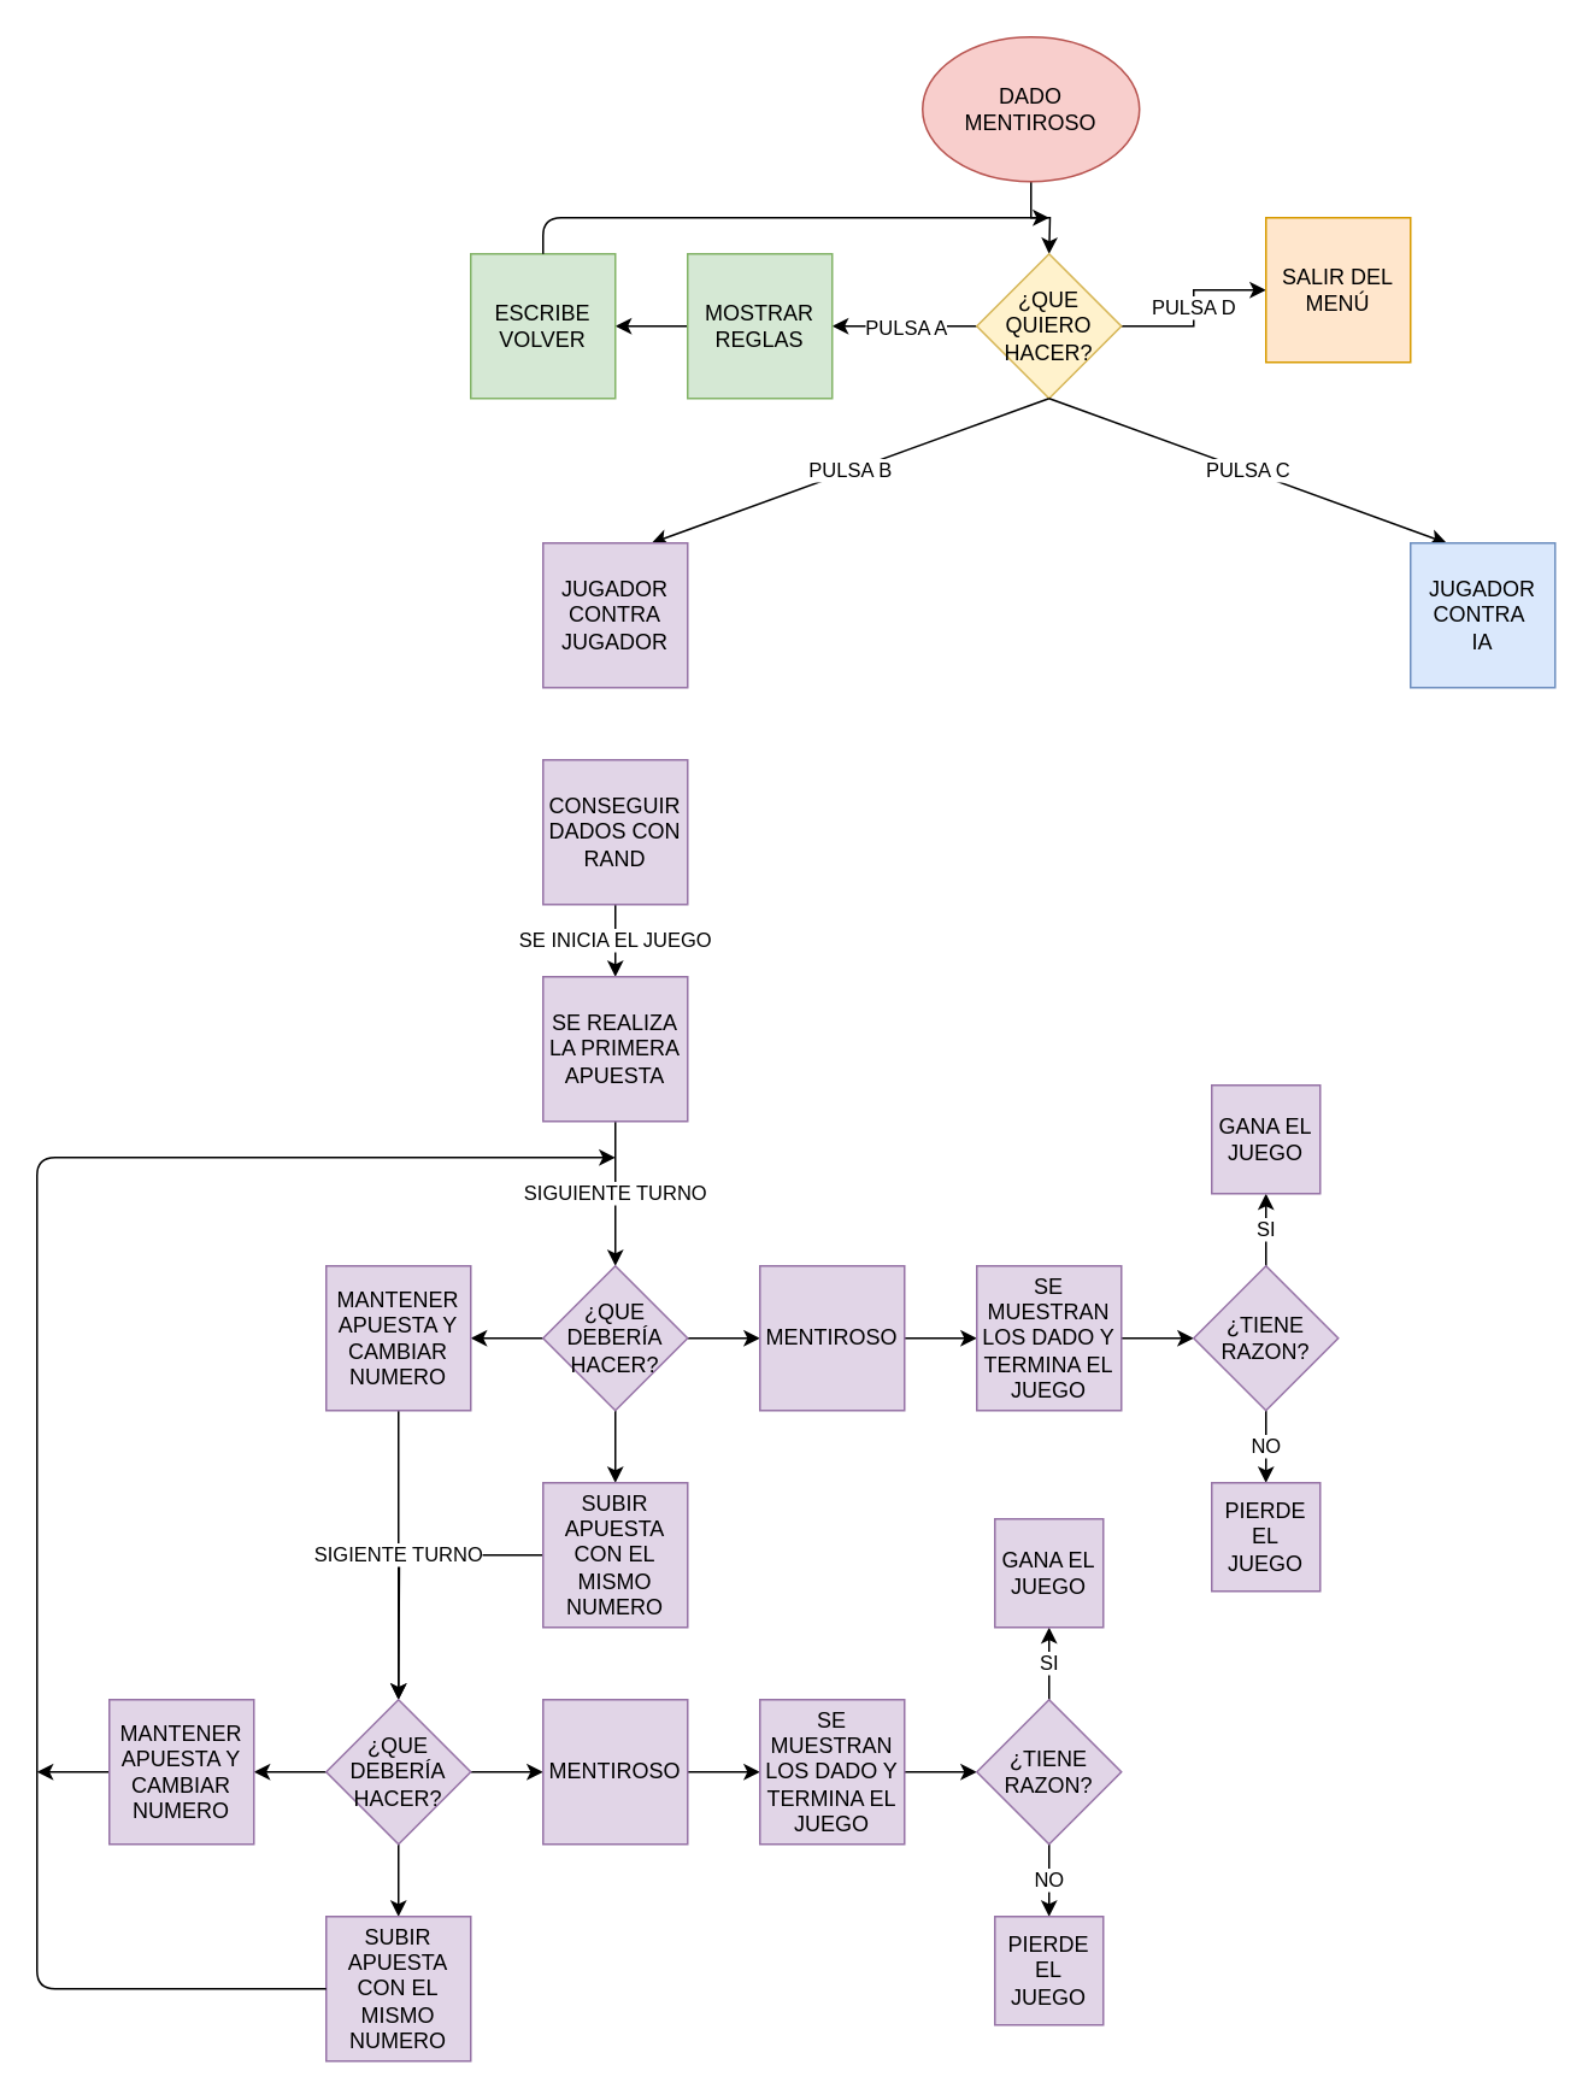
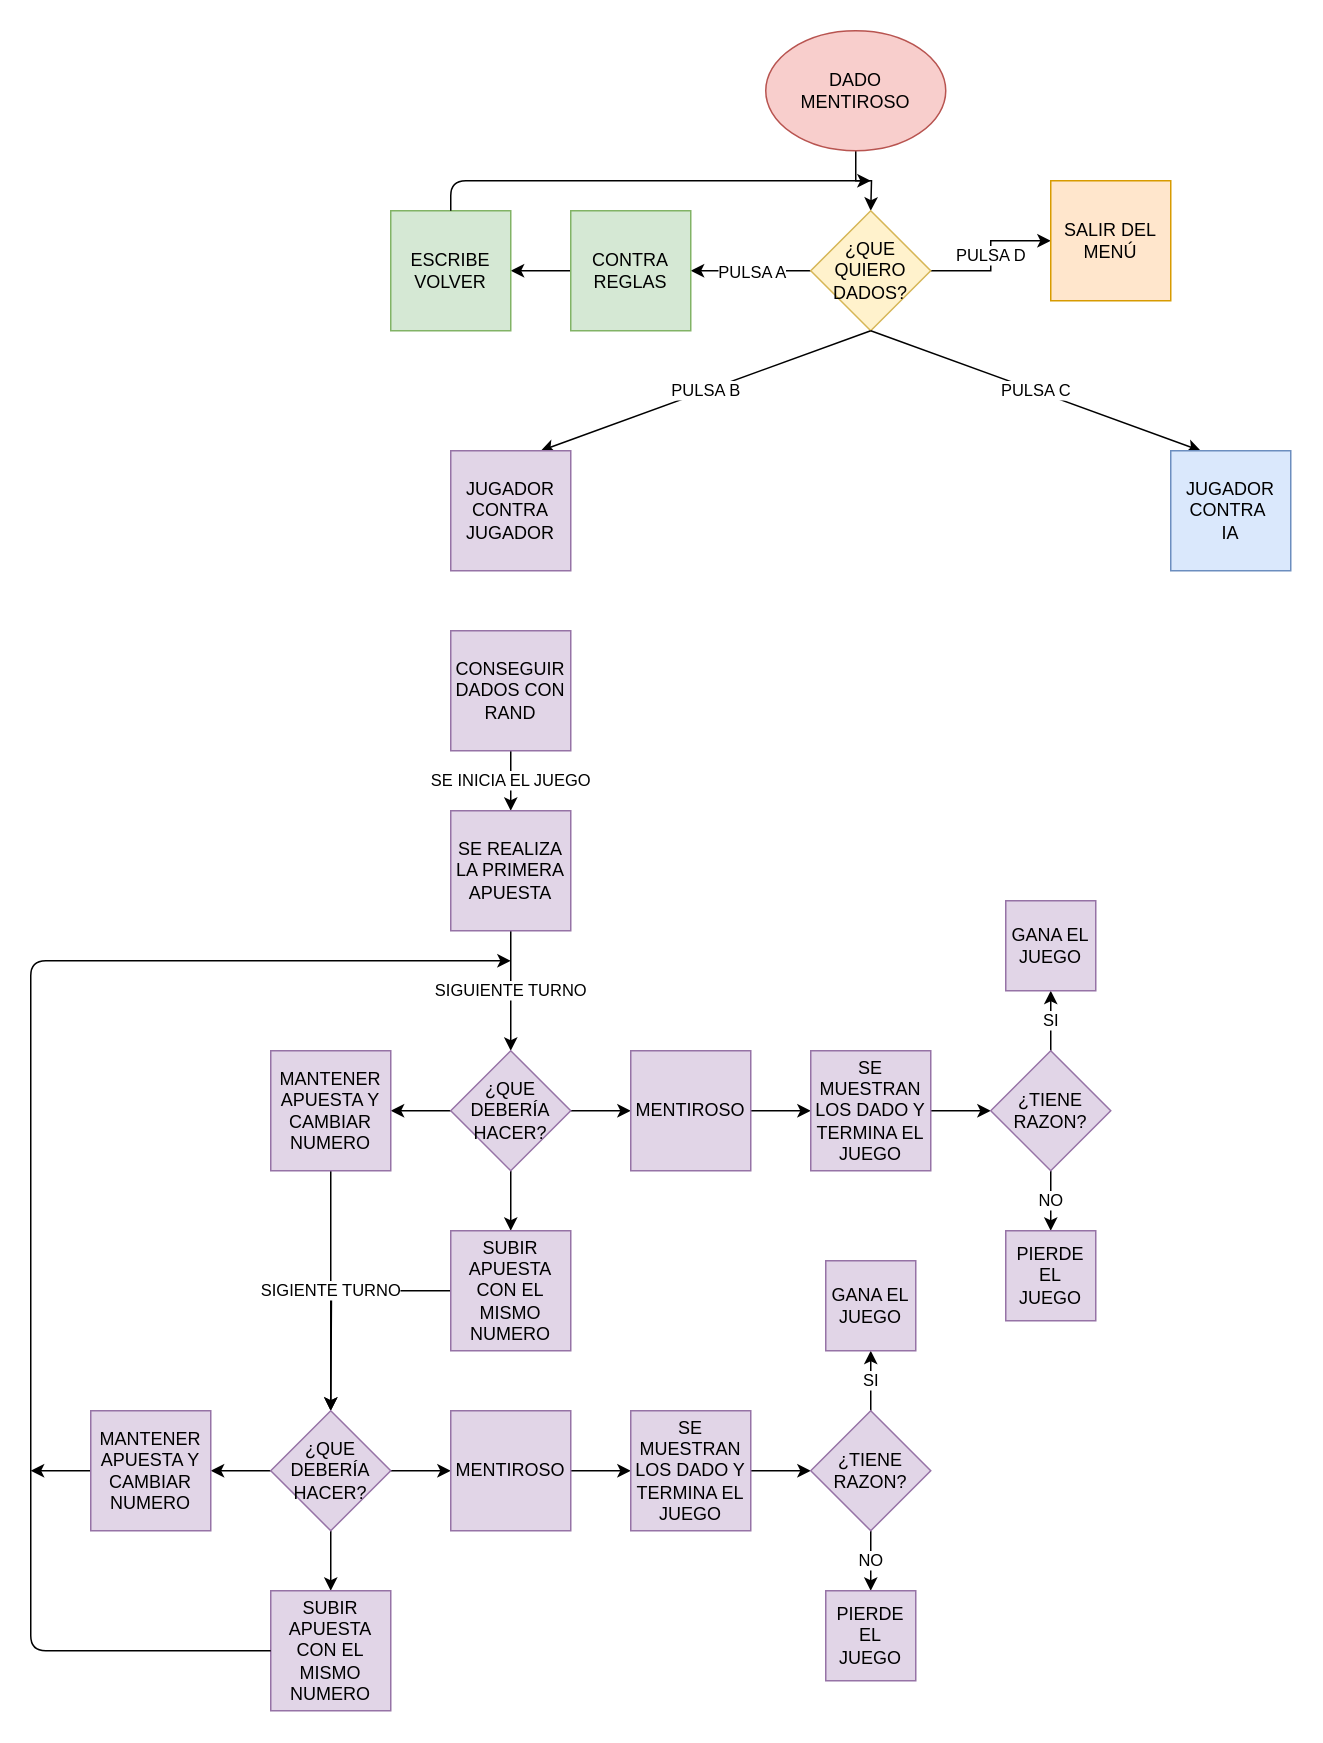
- <mxCell id="8" value="MOSTRAR REGLAS" style="whiteSpace=wrap;html=1;aspect=fixed;fillColor=#d5e8d4;strokeColor=#82b366;" vertex="1" parent="1"><mxGeometry x="380" y="140" width="80" height="80" as="geometry" /></mxCell>
+ <mxCell id="8" value="CONTRA REGLAS" style="whiteSpace=wrap;html=1;aspect=fixed;fillColor=#d5e8d4;strokeColor=#82b366;" vertex="1" parent="1"><mxGeometry x="380" y="140" width="80" height="80" as="geometry" /></mxCell>
- <mxCell id="6" value="¿QUE QUIERO HACER?" style="rhombus;whiteSpace=wrap;html=1;fillColor=#fff2cc;strokeColor=#d6b656;" vertex="1" parent="1"><mxGeometry x="540" y="140" width="80" height="80" as="geometry" /></mxCell>
+ <mxCell id="6" value="¿QUE QUIERO DADOS?" style="rhombus;whiteSpace=wrap;html=1;fillColor=#fff2cc;strokeColor=#d6b656;" vertex="1" parent="1"><mxGeometry x="540" y="140" width="80" height="80" as="geometry" /></mxCell>
